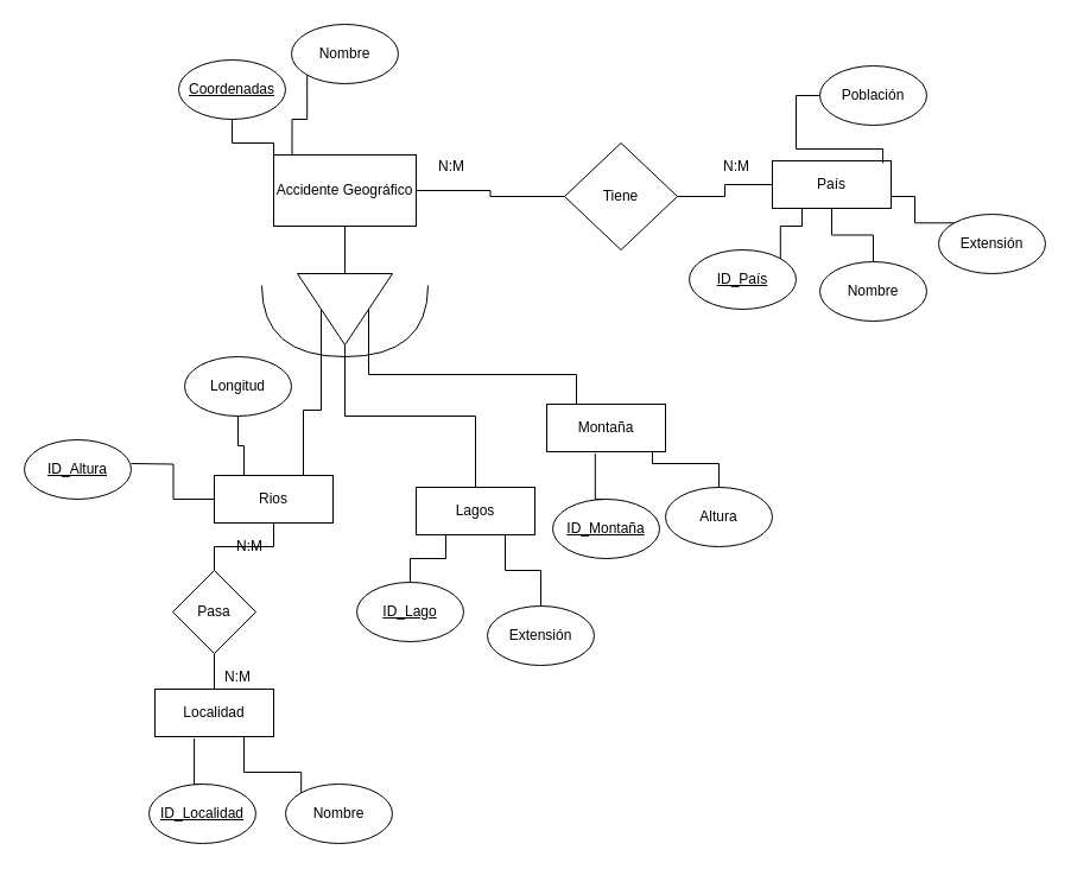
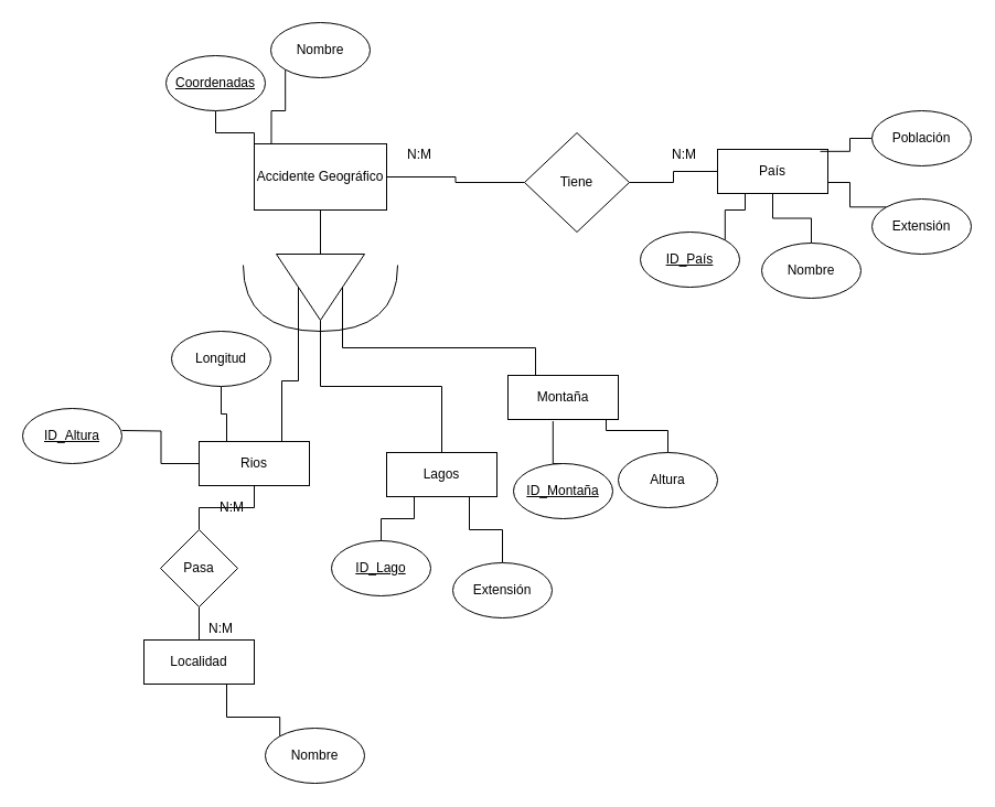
- <mxCell id="47" value="Población" style="ellipse;whiteSpace=wrap;html=1;" vertex="1" parent="1"><mxGeometry x="690" y="55" width="90" height="50" as="geometry" /></mxCell>
+ <mxCell id="47" value="Población" style="ellipse;whiteSpace=wrap;html=1;" vertex="1" parent="1"><mxGeometry x="790" y="100" width="90" height="50" as="geometry" /></mxCell>
- <mxCell id="21" style="edgeStyle=orthogonalEdgeStyle;rounded=0;orthogonalLoop=1;jettySize=auto;html=1;exitX=0.5;exitY=0;exitDx=0;exitDy=0;entryX=0.331;entryY=1.038;entryDx=0;entryDy=0;entryPerimeter=0;endArrow=none;endFill=0;strokeWidth=1;" edge="1" parent="1" source="22" target="18"><mxGeometry relative="1" as="geometry" /></mxCell>
- <mxCell id="22" value="&lt;u&gt;ID_Localidad&lt;/u&gt;" style="ellipse;whiteSpace=wrap;html=1;" vertex="1" parent="1"><mxGeometry x="125" y="660" width="90" height="50" as="geometry" /></mxCell>
